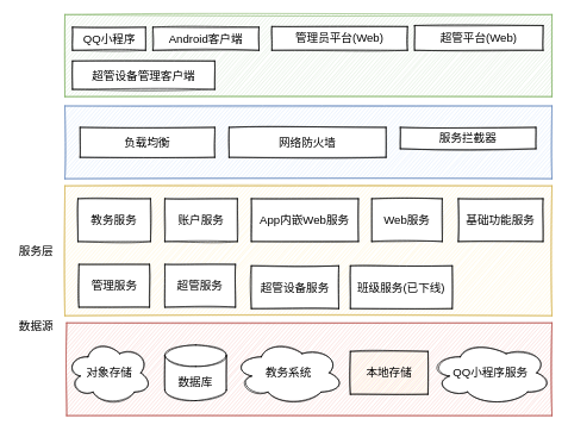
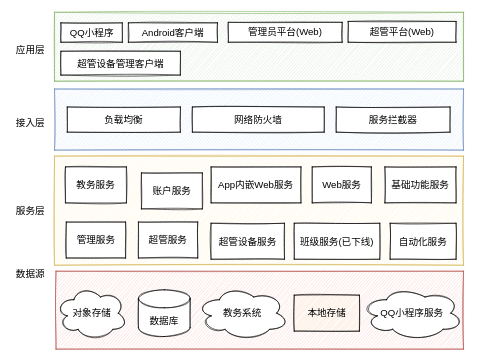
+ <mxCell id="15" value="应用层" style="text;html=1;strokeColor=none;fillColor=none;align=center;verticalAlign=middle;whiteSpace=wrap;rounded=0;labelBackgroundColor=none;sketch=1;fontSize=16;" parent="1" vertex="1"><mxGeometry x="20" y="67.25" width="60" height="30" as="geometry" /></mxCell>
- <mxCell id="21" value="服务拦截器" style="rounded=0;whiteSpace=wrap;html=1;sketch=1;fontSize=16;" parent="1" vertex="1"><mxGeometry x="560" y="178" width="190" height="30" as="geometry" /></mxCell>
+ <mxCell id="21" value="服务拦截器" style="rounded=0;whiteSpace=wrap;html=1;sketch=1;fontSize=16;" parent="1" vertex="1"><mxGeometry x="560" y="178" width="190" height="42" as="geometry" /></mxCell>
+ <mxCell id="16" value="接入层" style="text;html=1;strokeColor=none;fillColor=none;align=center;verticalAlign=middle;whiteSpace=wrap;rounded=0;labelBackgroundColor=none;sketch=1;fontSize=16;" parent="1" vertex="1"><mxGeometry x="20" y="190" width="60" height="30" as="geometry" /></mxCell>
- <mxCell id="22" value="账户服务" style="rounded=0;whiteSpace=wrap;html=1;sketch=1;fontSize=16;" parent="1" vertex="1"><mxGeometry x="230" y="278" width="101.75" height="60" as="geometry" /></mxCell>
+ <mxCell id="22" value="账户服务" style="rounded=0;whiteSpace=wrap;html=1;sketch=1;fontSize=16;" parent="1" vertex="1"><mxGeometry x="235" y="288" width="101.75" height="60" as="geometry" /></mxCell>
+ <mxCell id="29" value="自动化服务" style="rounded=0;whiteSpace=wrap;html=1;sketch=1;fontSize=16;" parent="1" vertex="1"><mxGeometry x="650" y="372" width="110" height="60" as="geometry" /></mxCell>
